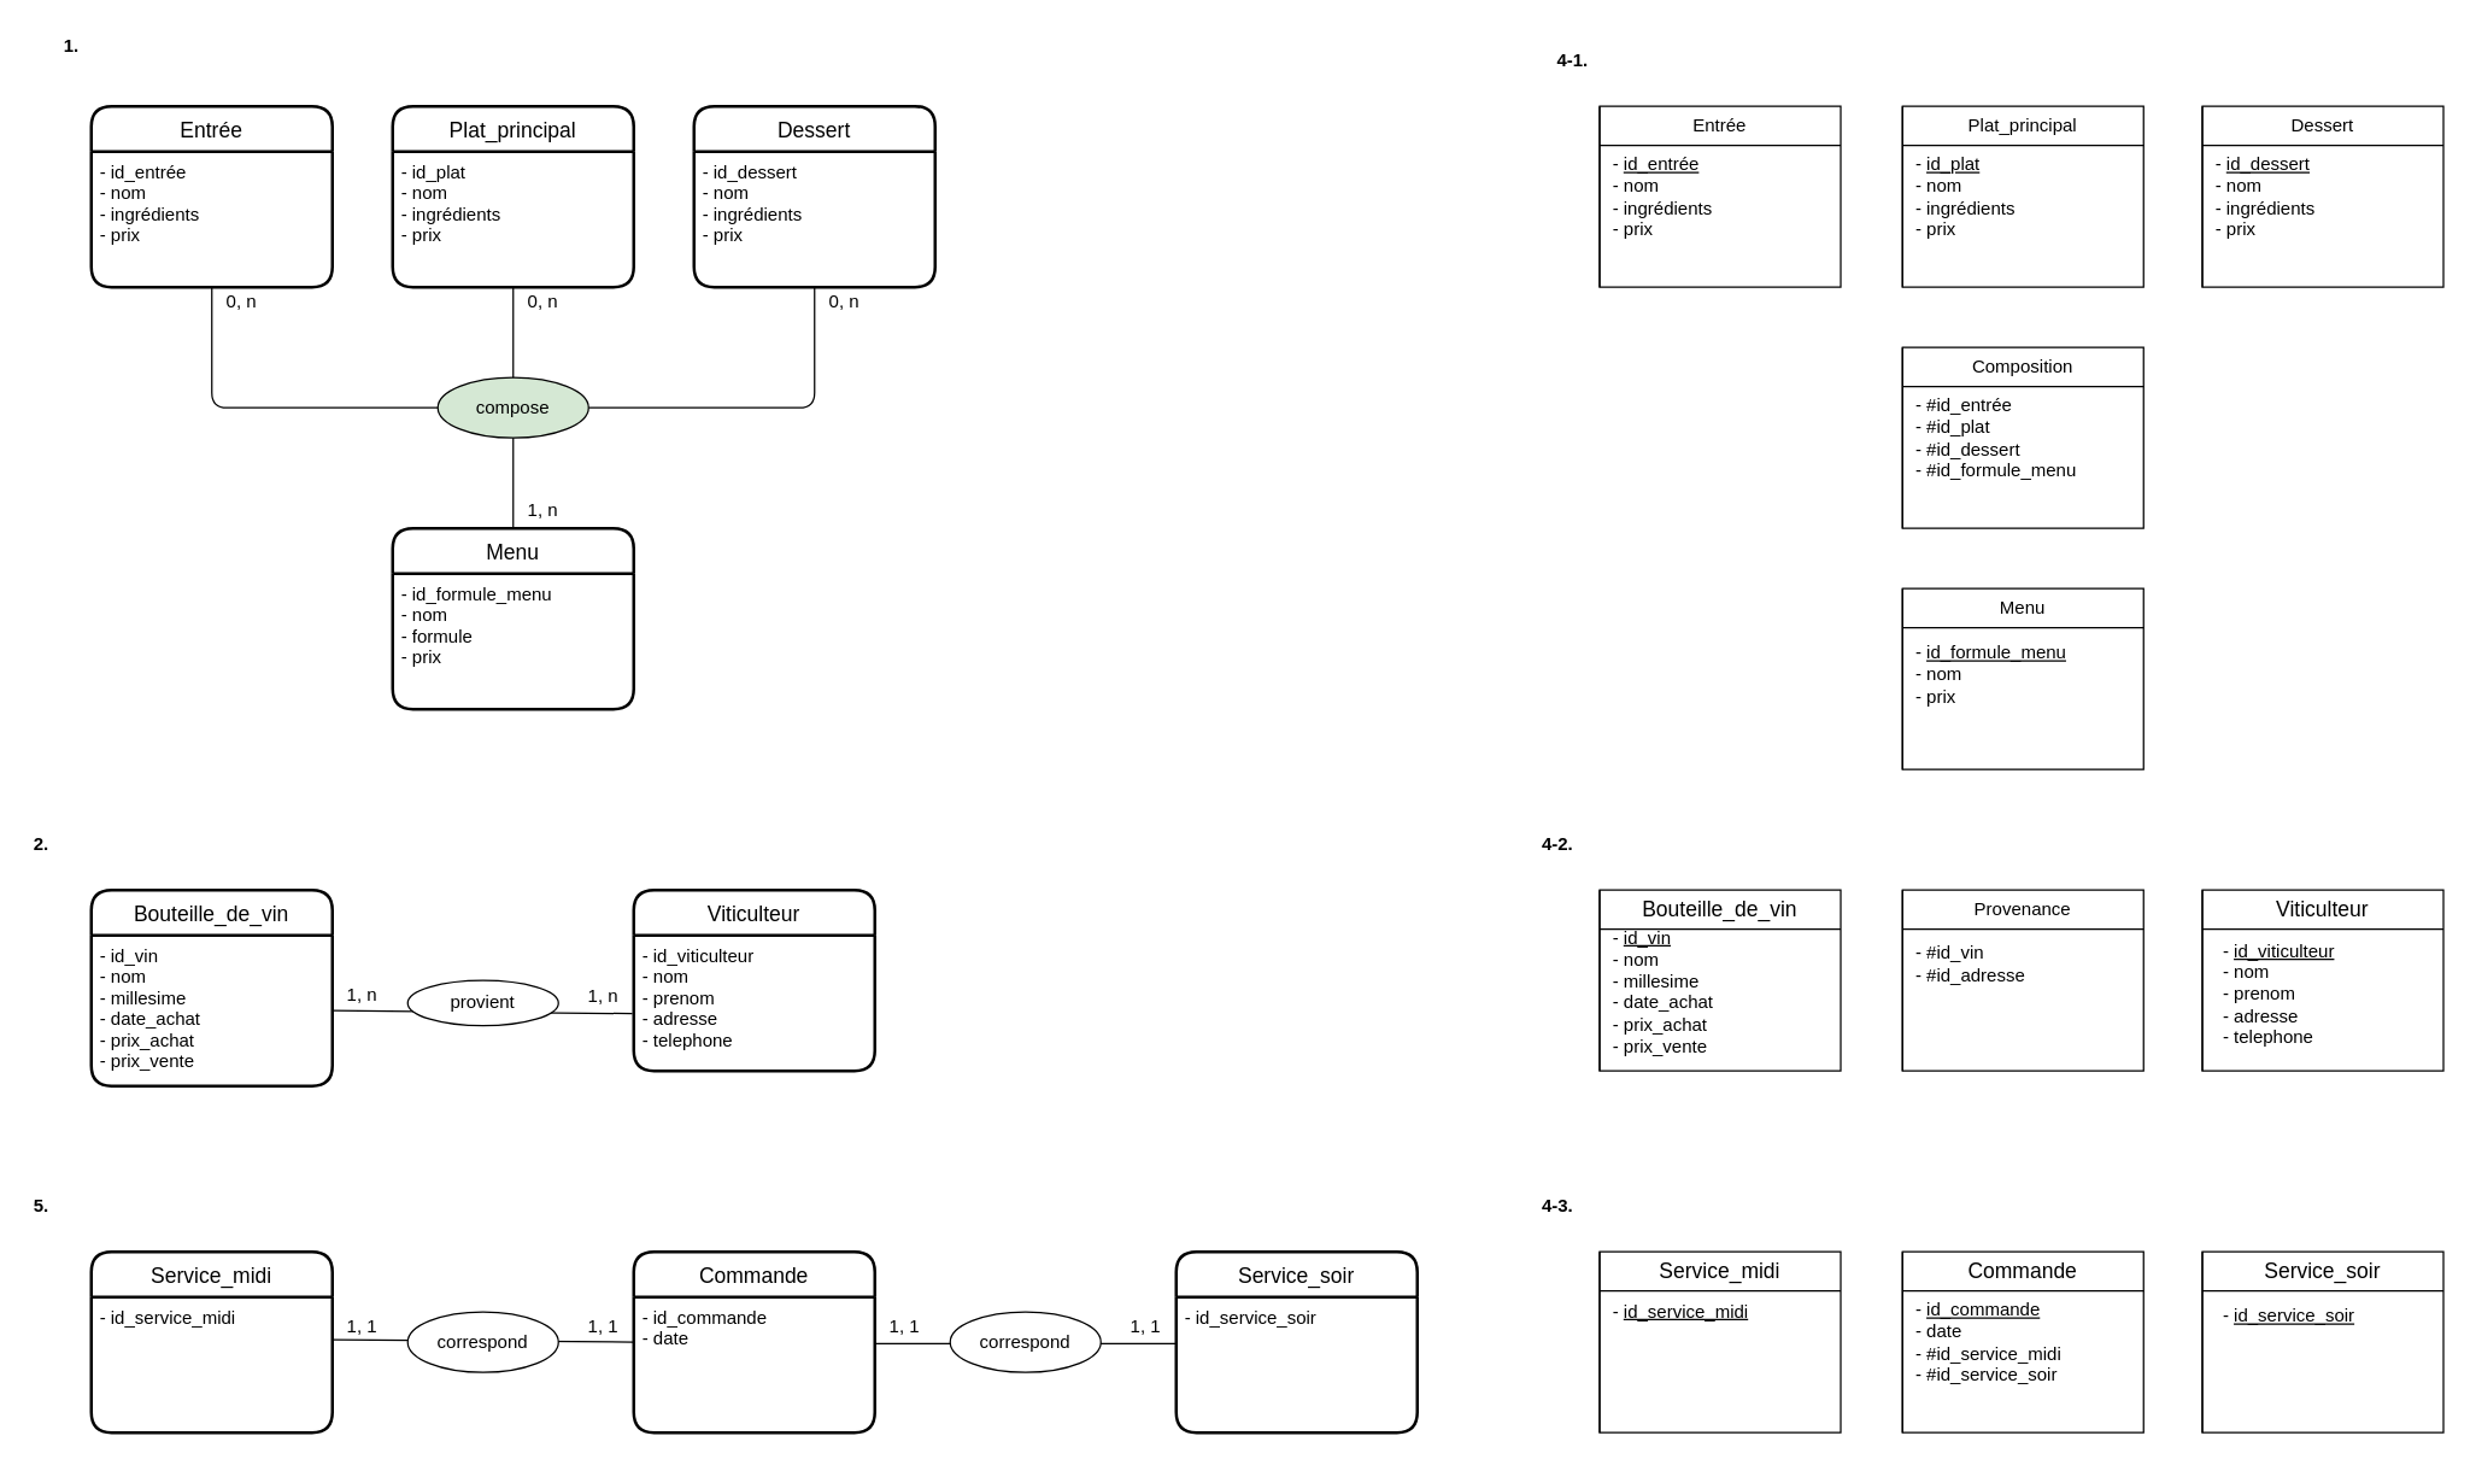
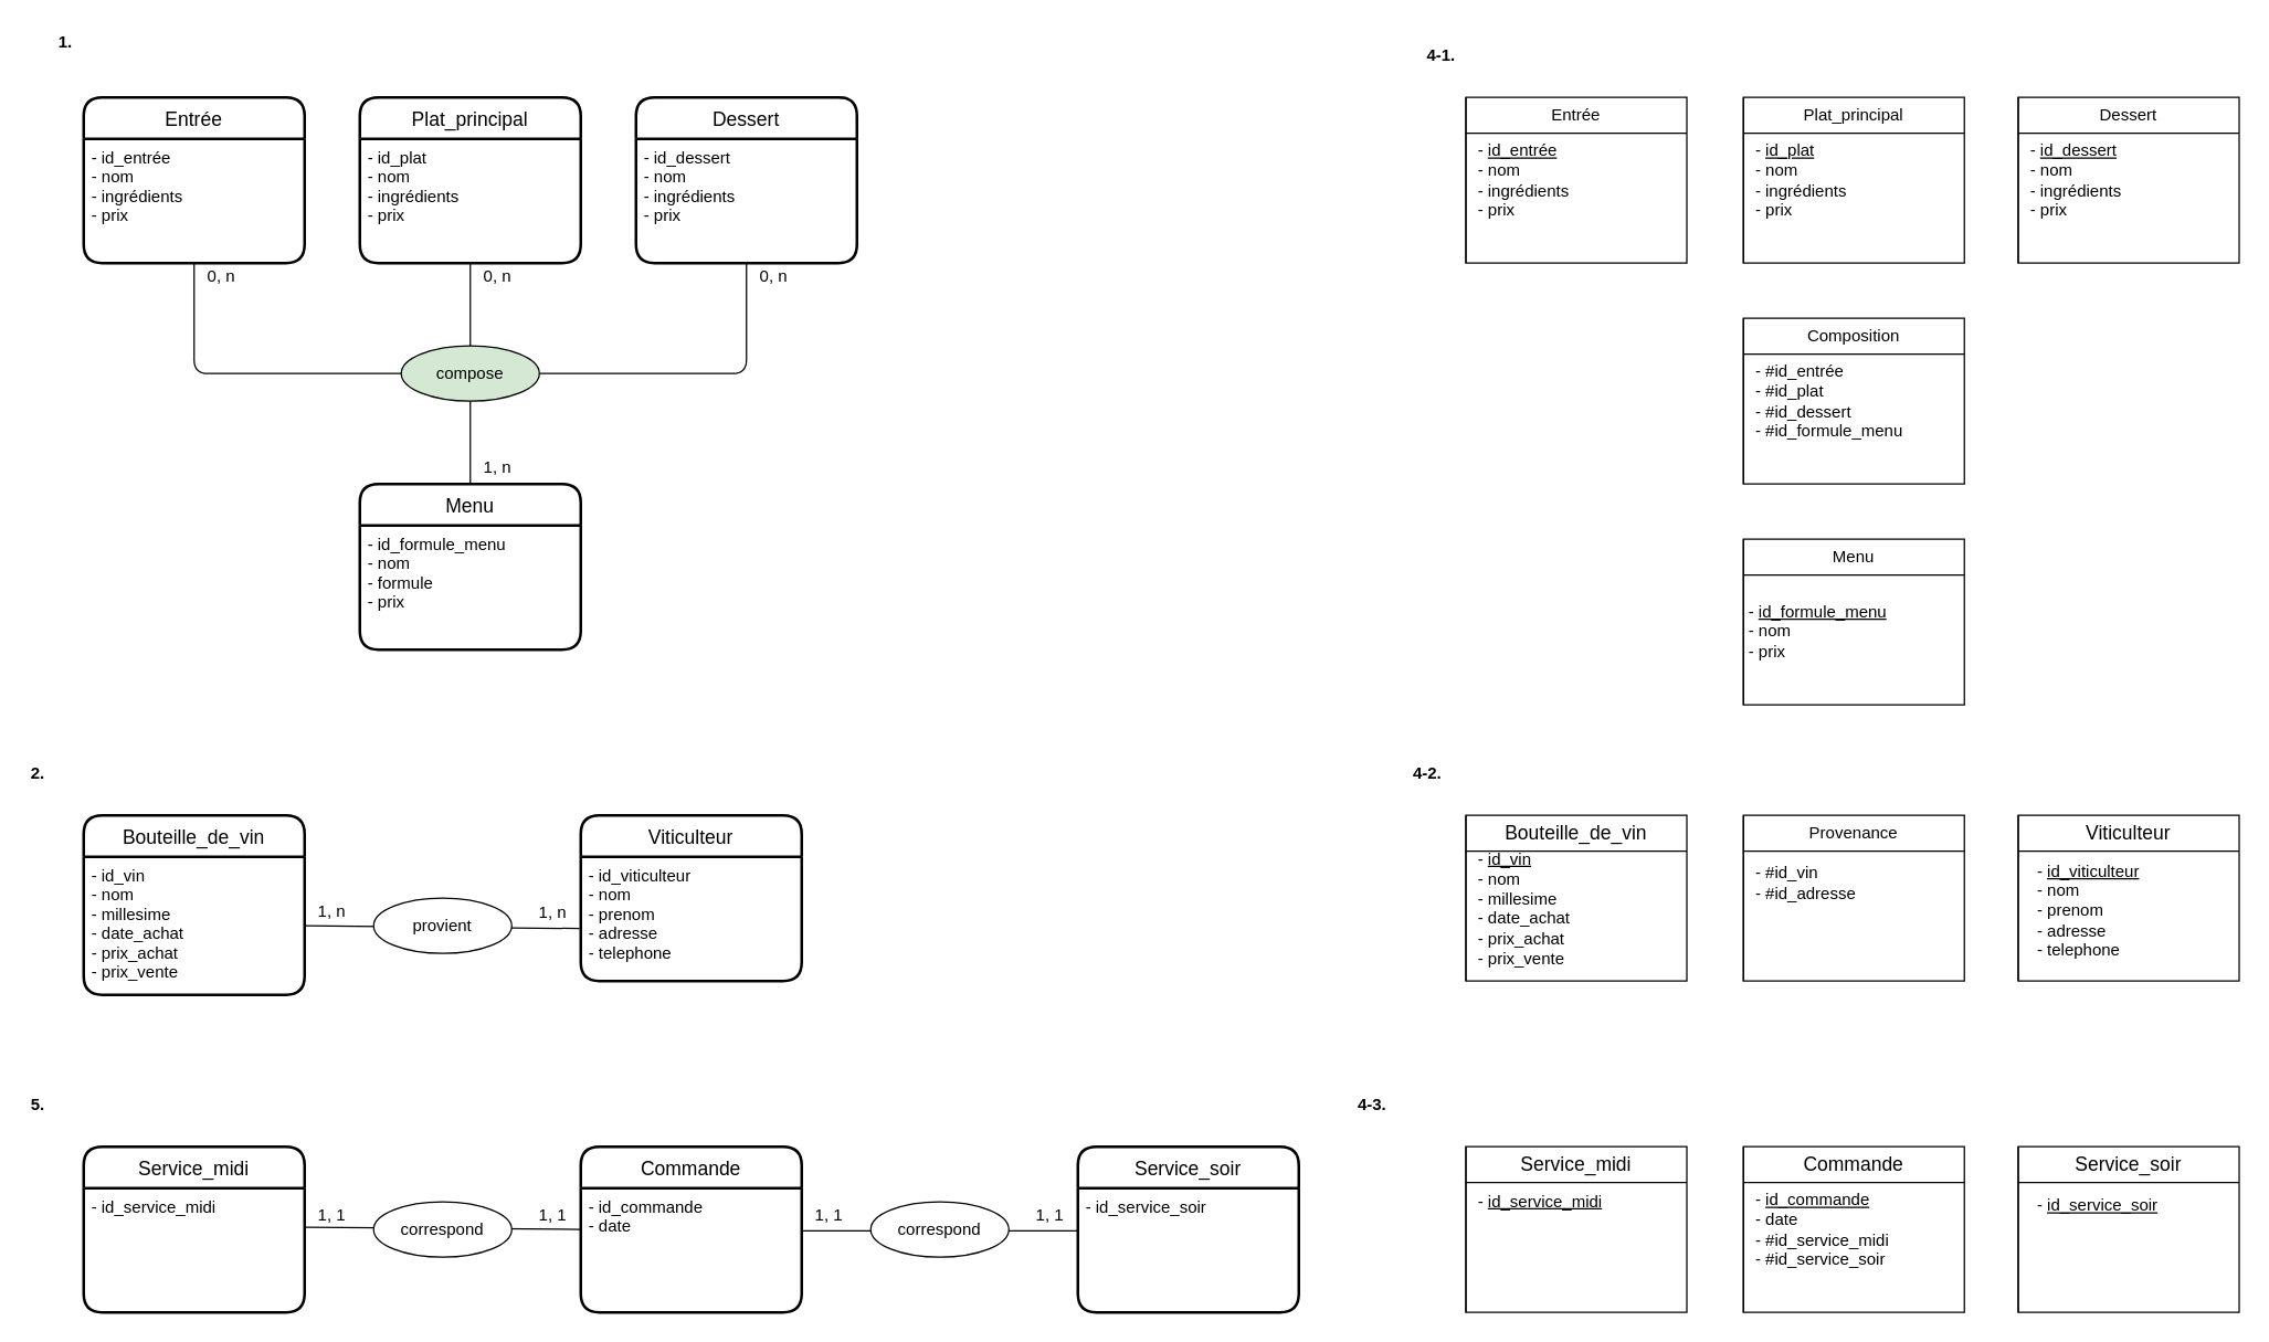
- <mxCell id="30" value="- &lt;u&gt;id_formule_menu&lt;/u&gt;&lt;br style=&quot;padding: 0px ; margin: 0px&quot;&gt;- nom&lt;br style=&quot;padding: 0px ; margin: 0px&quot;&gt;- prix" style="text;html=1;align=left;verticalAlign=middle;resizable=0;points=[];autosize=1;" parent="1" vertex="1"><mxGeometry x="1269" y="422" width="120" height="50" as="geometry" /></mxCell>
+ <mxCell id="30" value="- &lt;u&gt;id_formule_menu&lt;/u&gt;&lt;br style=&quot;padding: 0px ; margin: 0px&quot;&gt;- nom&lt;br style=&quot;padding: 0px ; margin: 0px&quot;&gt;- prix" style="text;html=1;align=left;verticalAlign=middle;resizable=0;points=[];autosize=1;" parent="1" vertex="1"><mxGeometry x="1264" y="432" width="120" height="50" as="geometry" /></mxCell>
- <mxCell id="13" value="provient" style="ellipse;whiteSpace=wrap;html=1;align=center;" parent="1" vertex="1"><mxGeometry x="270" y="650" width="100" height="30" as="geometry" /></mxCell>
+ <mxCell id="13" value="provient" style="ellipse;whiteSpace=wrap;html=1;align=center;" parent="1" vertex="1"><mxGeometry x="270" y="650" width="100" height="40" as="geometry" /></mxCell>
- <mxCell id="39" value="&lt;b&gt;4-3.&lt;/b&gt;" style="text;html=1;strokeColor=none;fillColor=none;align=left;verticalAlign=middle;whiteSpace=wrap;rounded=0;" parent="1" vertex="1"><mxGeometry x="1021" y="790" width="40" height="20" as="geometry" /></mxCell>
+ <mxCell id="39" value="&lt;b&gt;4-3.&lt;/b&gt;" style="text;html=1;strokeColor=none;fillColor=none;align=left;verticalAlign=middle;whiteSpace=wrap;rounded=0;" parent="1" vertex="1"><mxGeometry x="981" y="790" width="40" height="20" as="geometry" /></mxCell>
